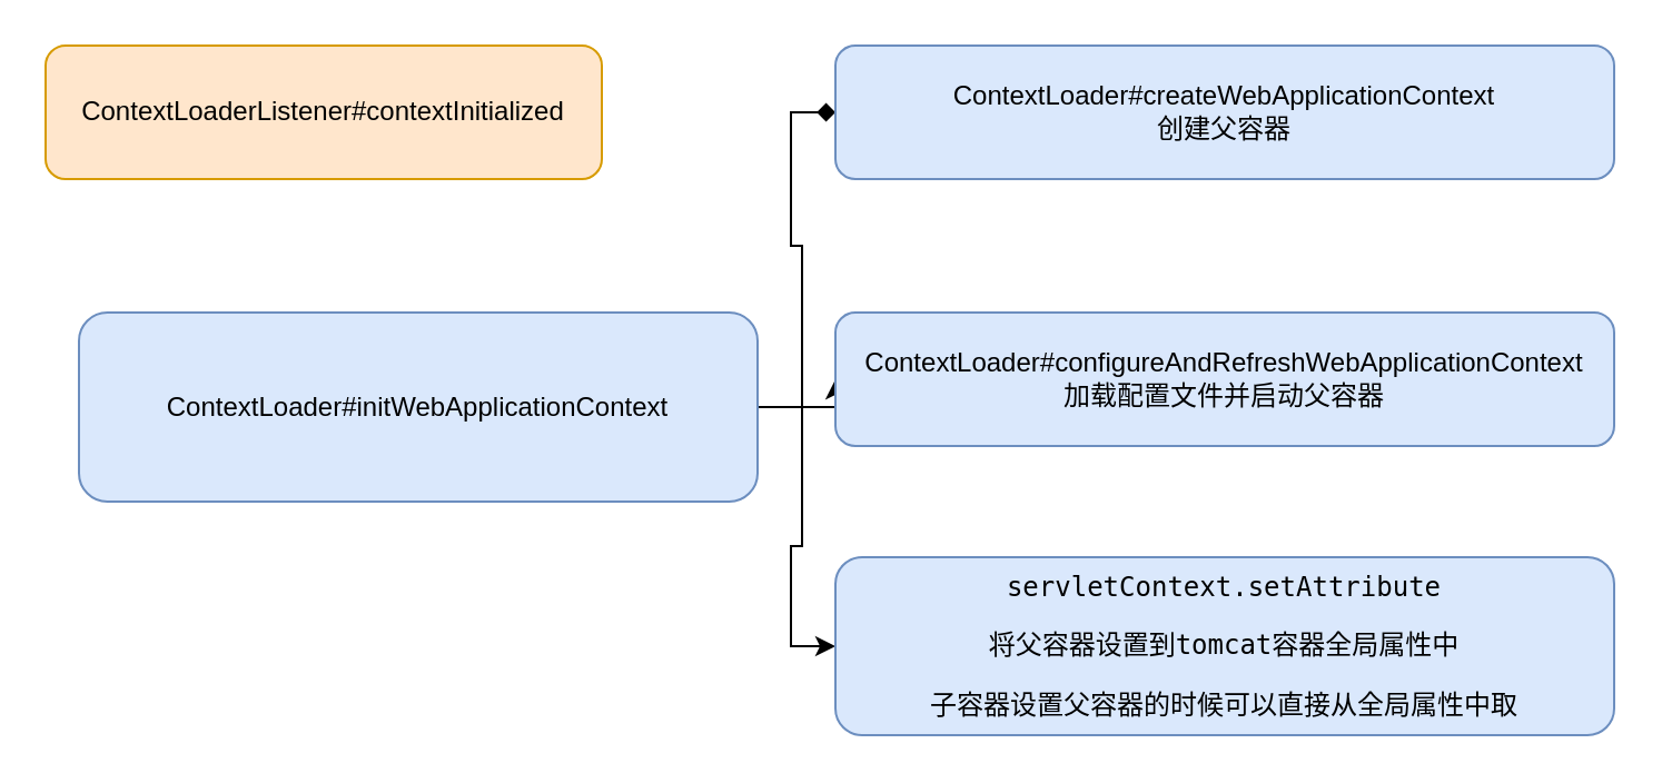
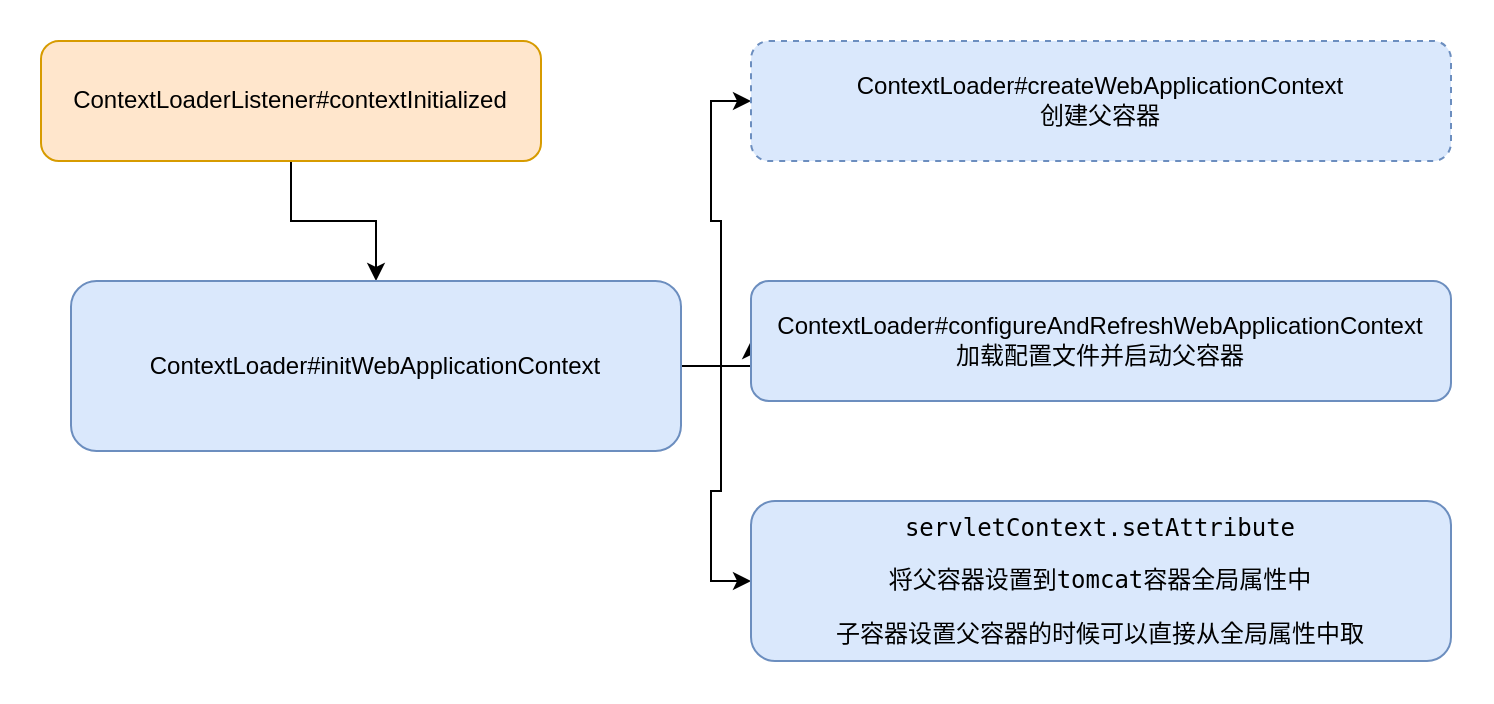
- <mxCell id="4" style="edgeStyle=orthogonalEdgeStyle;rounded=0;orthogonalLoop=1;jettySize=auto;html=1;exitX=1;exitY=0.5;exitDx=0;exitDy=0;entryX=0;entryY=0.5;entryDx=0;entryDy=0;endArrow=diamond;" edge="1" parent="1" source="7" target="8"><mxGeometry relative="1" as="geometry" /></mxCell>
+ <mxCell id="4" style="edgeStyle=orthogonalEdgeStyle;rounded=0;orthogonalLoop=1;jettySize=auto;html=1;exitX=1;exitY=0.5;exitDx=0;exitDy=0;entryX=0;entryY=0.5;entryDx=0;entryDy=0;" edge="1" parent="1" source="7" target="8"><mxGeometry relative="1" as="geometry" /></mxCell>
- <mxCell id="8" value="ContextLoader#createWebApplicationContext&lt;br&gt;创建父容器" style="rounded=1;whiteSpace=wrap;html=1;fillColor=#dae8fc;strokeColor=#6c8ebf;" vertex="1" parent="1"><mxGeometry x="375" y="20" width="350" height="60" as="geometry" /></mxCell>
+ <mxCell id="8" value="ContextLoader#createWebApplicationContext&lt;br&gt;创建父容器" style="rounded=1;whiteSpace=wrap;html=1;fillColor=#dae8fc;strokeColor=#6c8ebf;dashed=1;" vertex="1" parent="1"><mxGeometry x="375" y="20" width="350" height="60" as="geometry" /></mxCell>
+ <mxCell id="2" style="edgeStyle=orthogonalEdgeStyle;rounded=0;orthogonalLoop=1;jettySize=auto;html=1;exitX=0.5;exitY=1;exitDx=0;exitDy=0;entryX=0.5;entryY=0;entryDx=0;entryDy=0;" edge="1" parent="1" source="3" target="7"><mxGeometry relative="1" as="geometry" /></mxCell>
